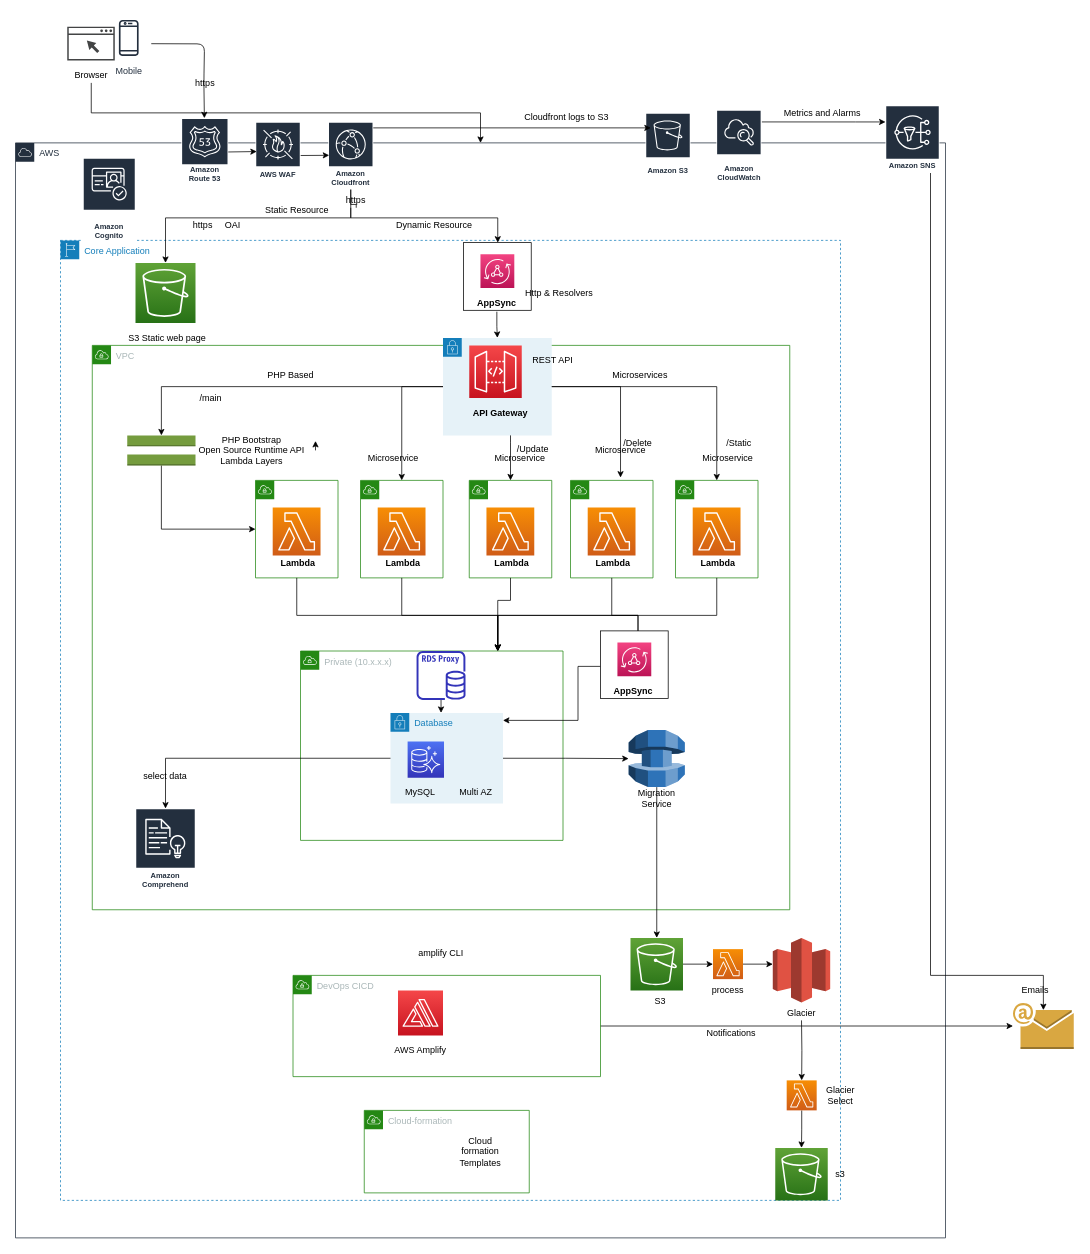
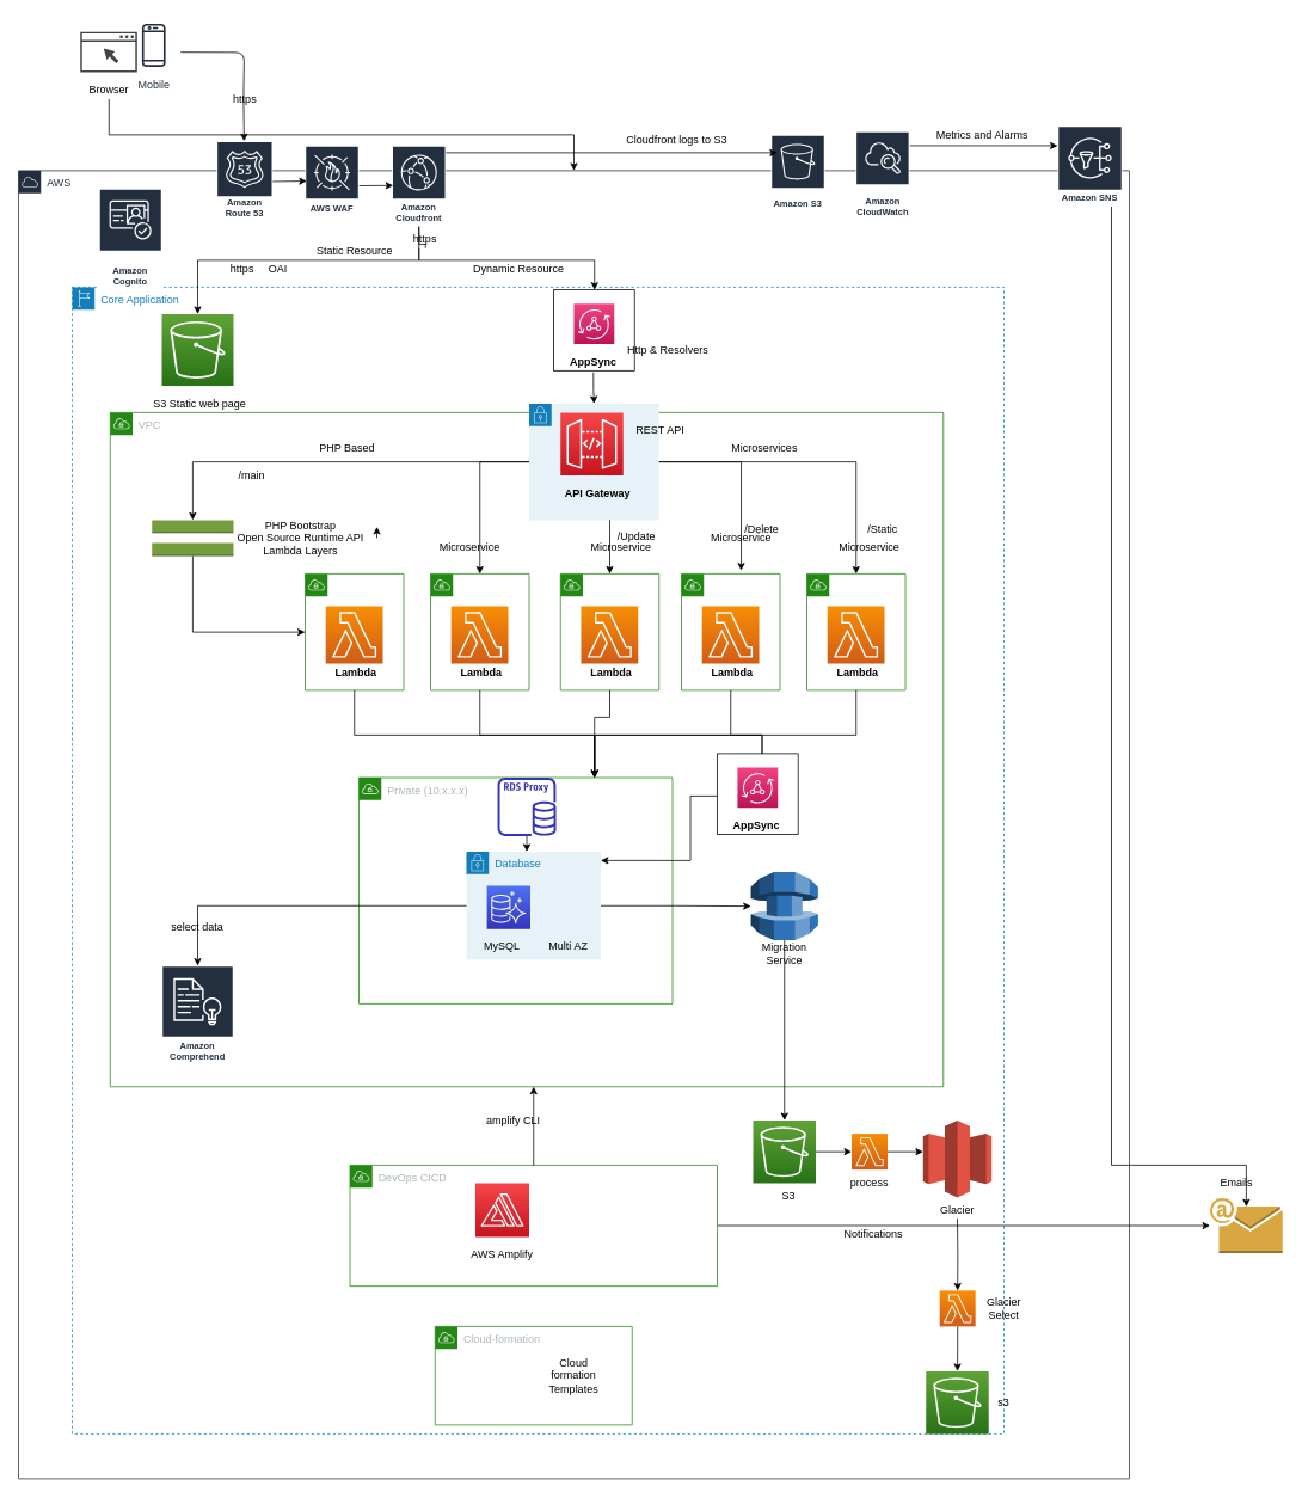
+ <mxCell id="123" style="edgeStyle=orthogonalEdgeStyle;rounded=0;orthogonalLoop=1;jettySize=auto;html=1;" edge="1" parent="1" source="120" target="4"><mxGeometry relative="1" as="geometry"><Array as="points"><mxPoint x="595" y="1240" /><mxPoint x="595" y="1240" /></Array></mxGeometry></mxCell>
- <mxCell id="124" value="amplify CLI" style="text;html=1;strokeColor=none;fillColor=none;align=center;verticalAlign=middle;whiteSpace=wrap;rounded=0;" vertex="1" parent="1"><mxGeometry x="553.5" y="1260" width="66.5" height="20" as="geometry" /></mxCell>
+ <mxCell id="124" value="amplify CLI" style="text;html=1;strokeColor=none;fillColor=none;align=center;verticalAlign=middle;whiteSpace=wrap;rounded=0;" vertex="1" parent="1"><mxGeometry x="538.5" y="1240" width="66.5" height="20" as="geometry" /></mxCell>
